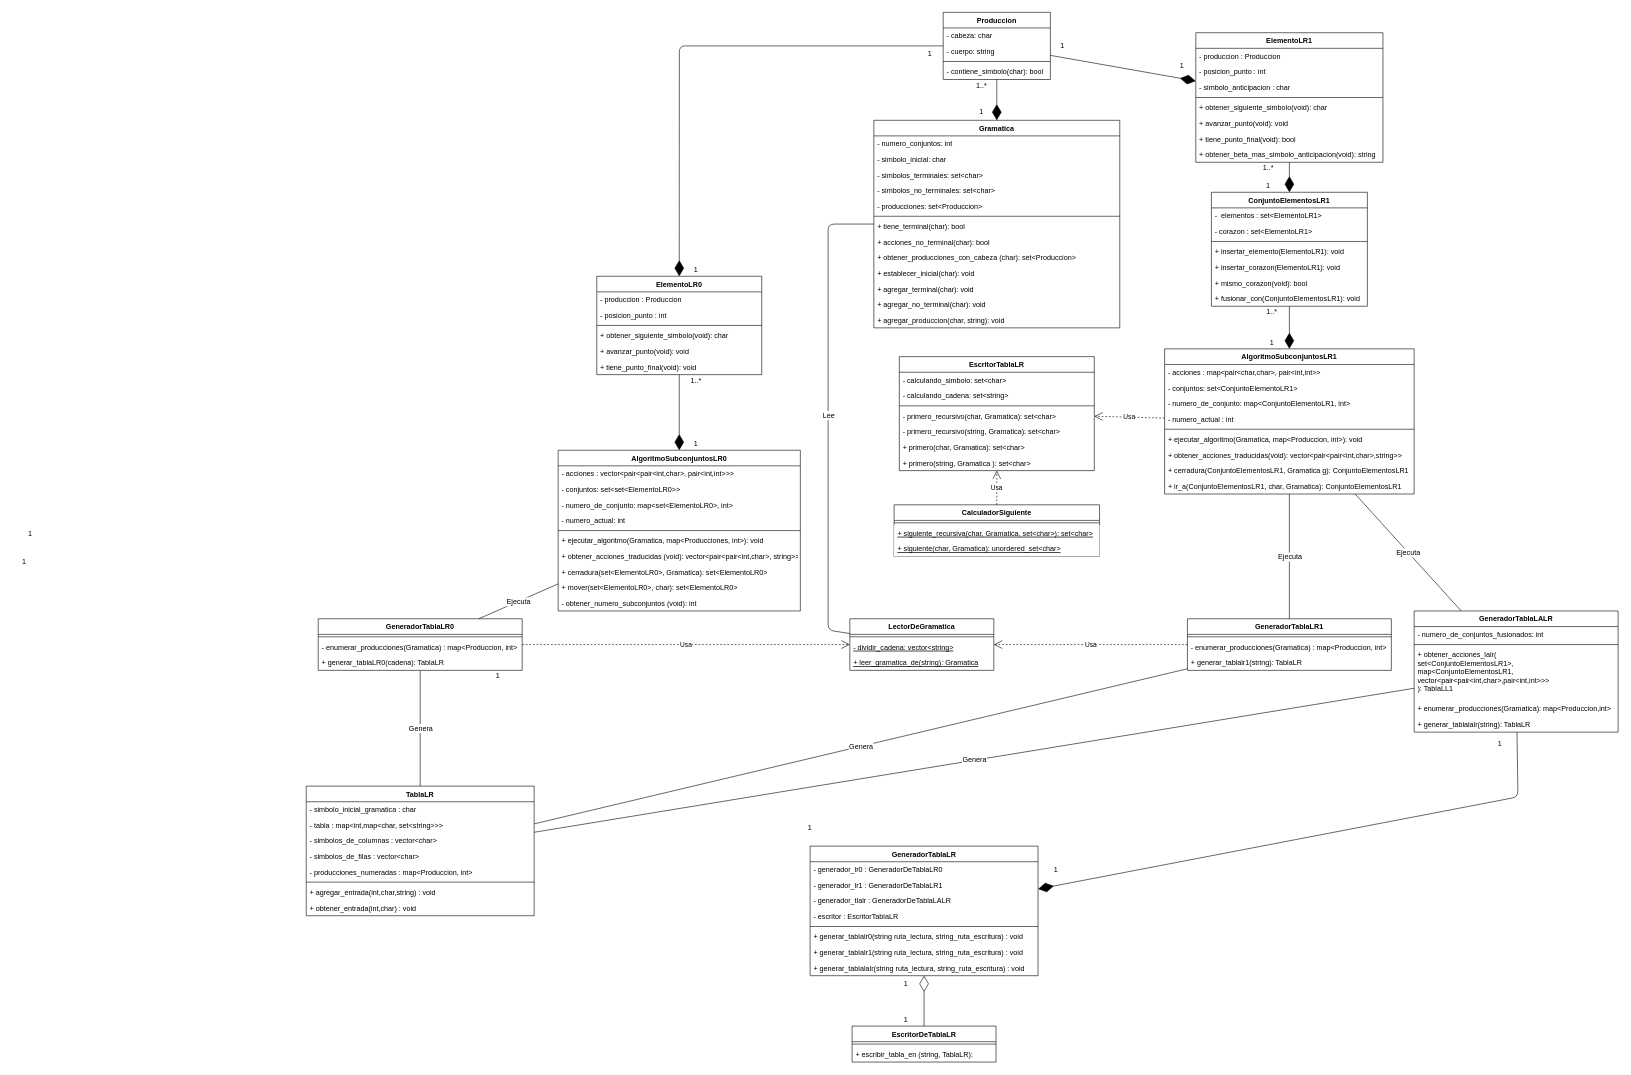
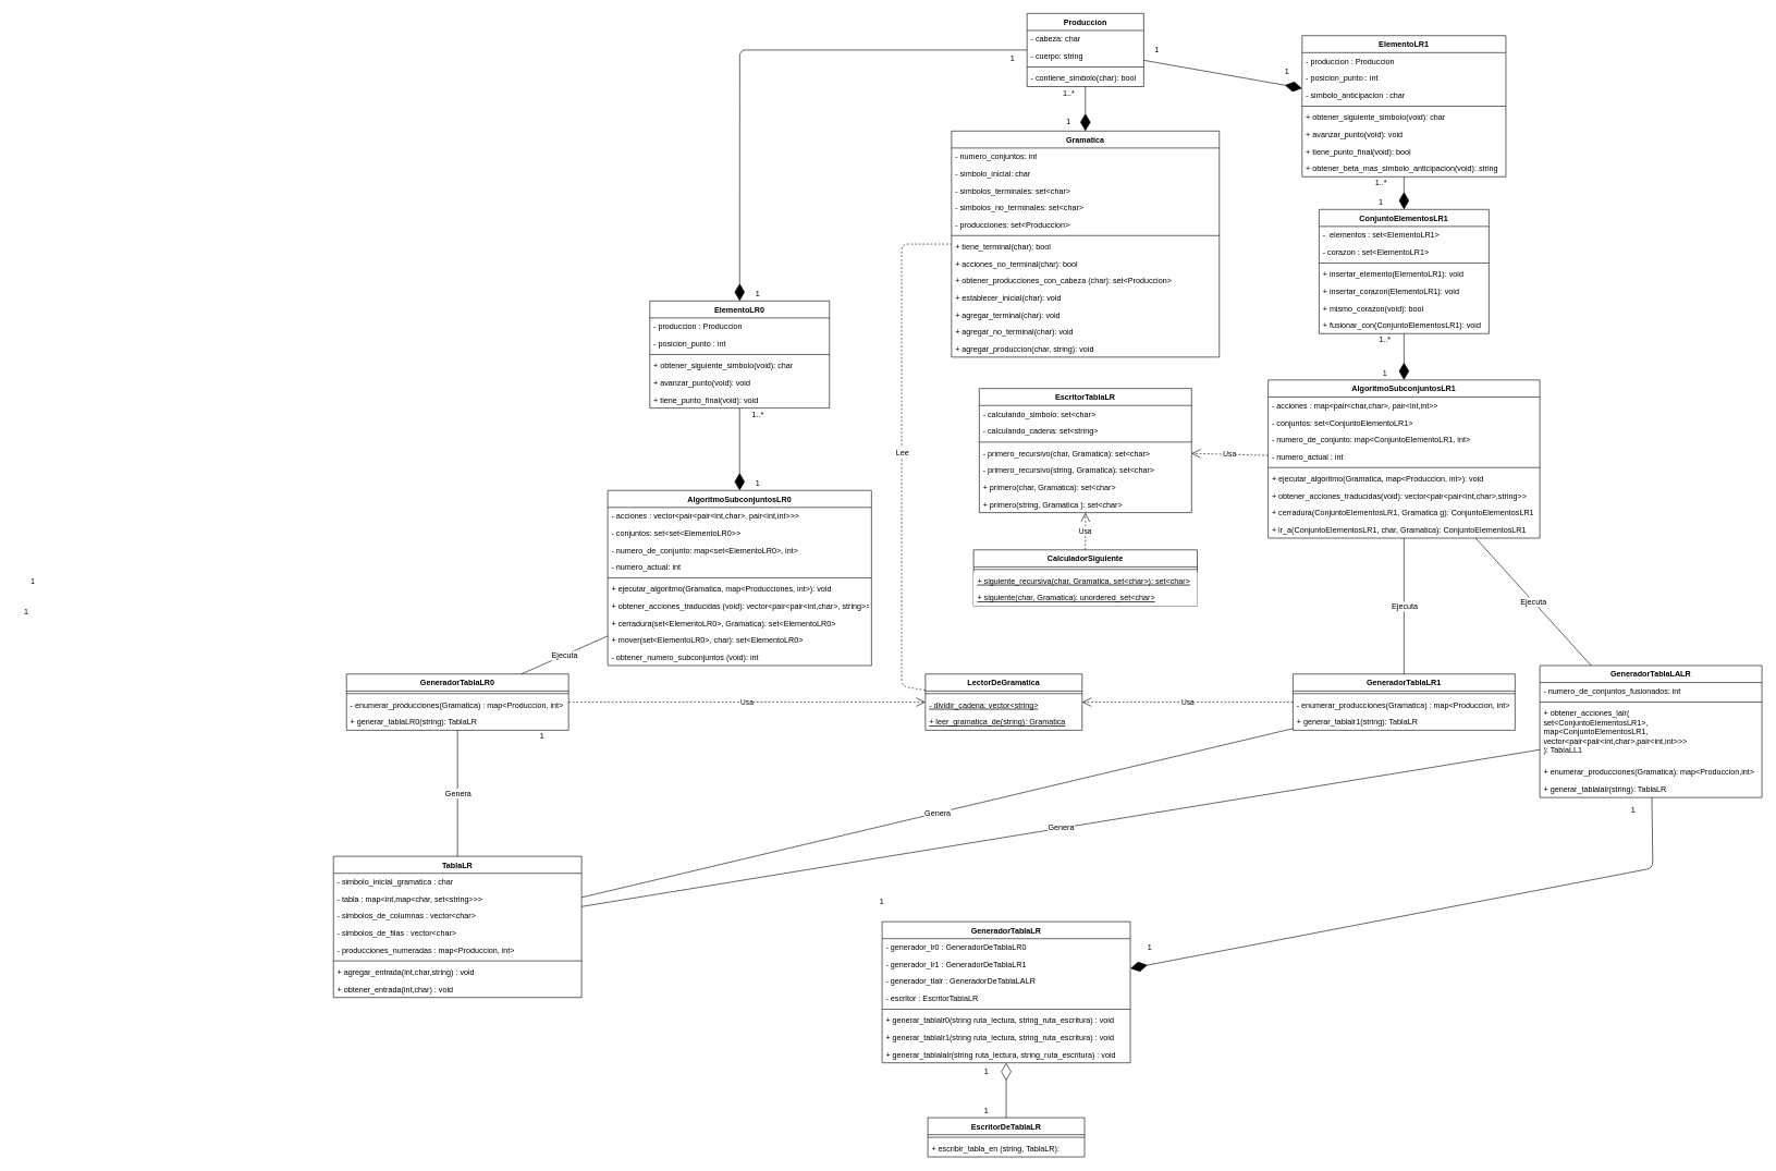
- <mxCell id="126" value="" style="endArrow=none;html=1;endFill=0;" parent="1" source="95" target="78" edge="1"><mxGeometry relative="1" as="geometry"><mxPoint x="1220" y="1160" as="sourcePoint" /><mxPoint x="1320" y="1160" as="targetPoint" /><Array as="points"><mxPoint x="1380" y="1050" /><mxPoint x="1380" y="373" /></Array></mxGeometry></mxCell>
+ <mxCell id="126" value="" style="endArrow=none;html=1;endFill=0;dashed=1;" parent="1" source="95" target="78" edge="1"><mxGeometry relative="1" as="geometry"><mxPoint x="1220" y="1160" as="sourcePoint" /><mxPoint x="1320" y="1160" as="targetPoint" /><Array as="points"><mxPoint x="1380" y="1050" /><mxPoint x="1380" y="373" /></Array></mxGeometry></mxCell>
- <mxCell id="65" value="+ generar_tablaLR0(cadena): TablaLR" style="text;strokeColor=none;fillColor=none;align=left;verticalAlign=top;spacingLeft=4;spacingRight=4;overflow=hidden;rotatable=0;points=[[0,0.5],[1,0.5]];portConstraint=eastwest;fontStyle=0" parent="62" vertex="1"><mxGeometry y="60" width="340" height="26" as="geometry" /></mxCell>
+ <mxCell id="65" value="+ generar_tablaLR0(string): TablaLR" style="text;strokeColor=none;fillColor=none;align=left;verticalAlign=top;spacingLeft=4;spacingRight=4;overflow=hidden;rotatable=0;points=[[0,0.5],[1,0.5]];portConstraint=eastwest;fontStyle=0" parent="62" vertex="1"><mxGeometry y="60" width="340" height="26" as="geometry" /></mxCell>
